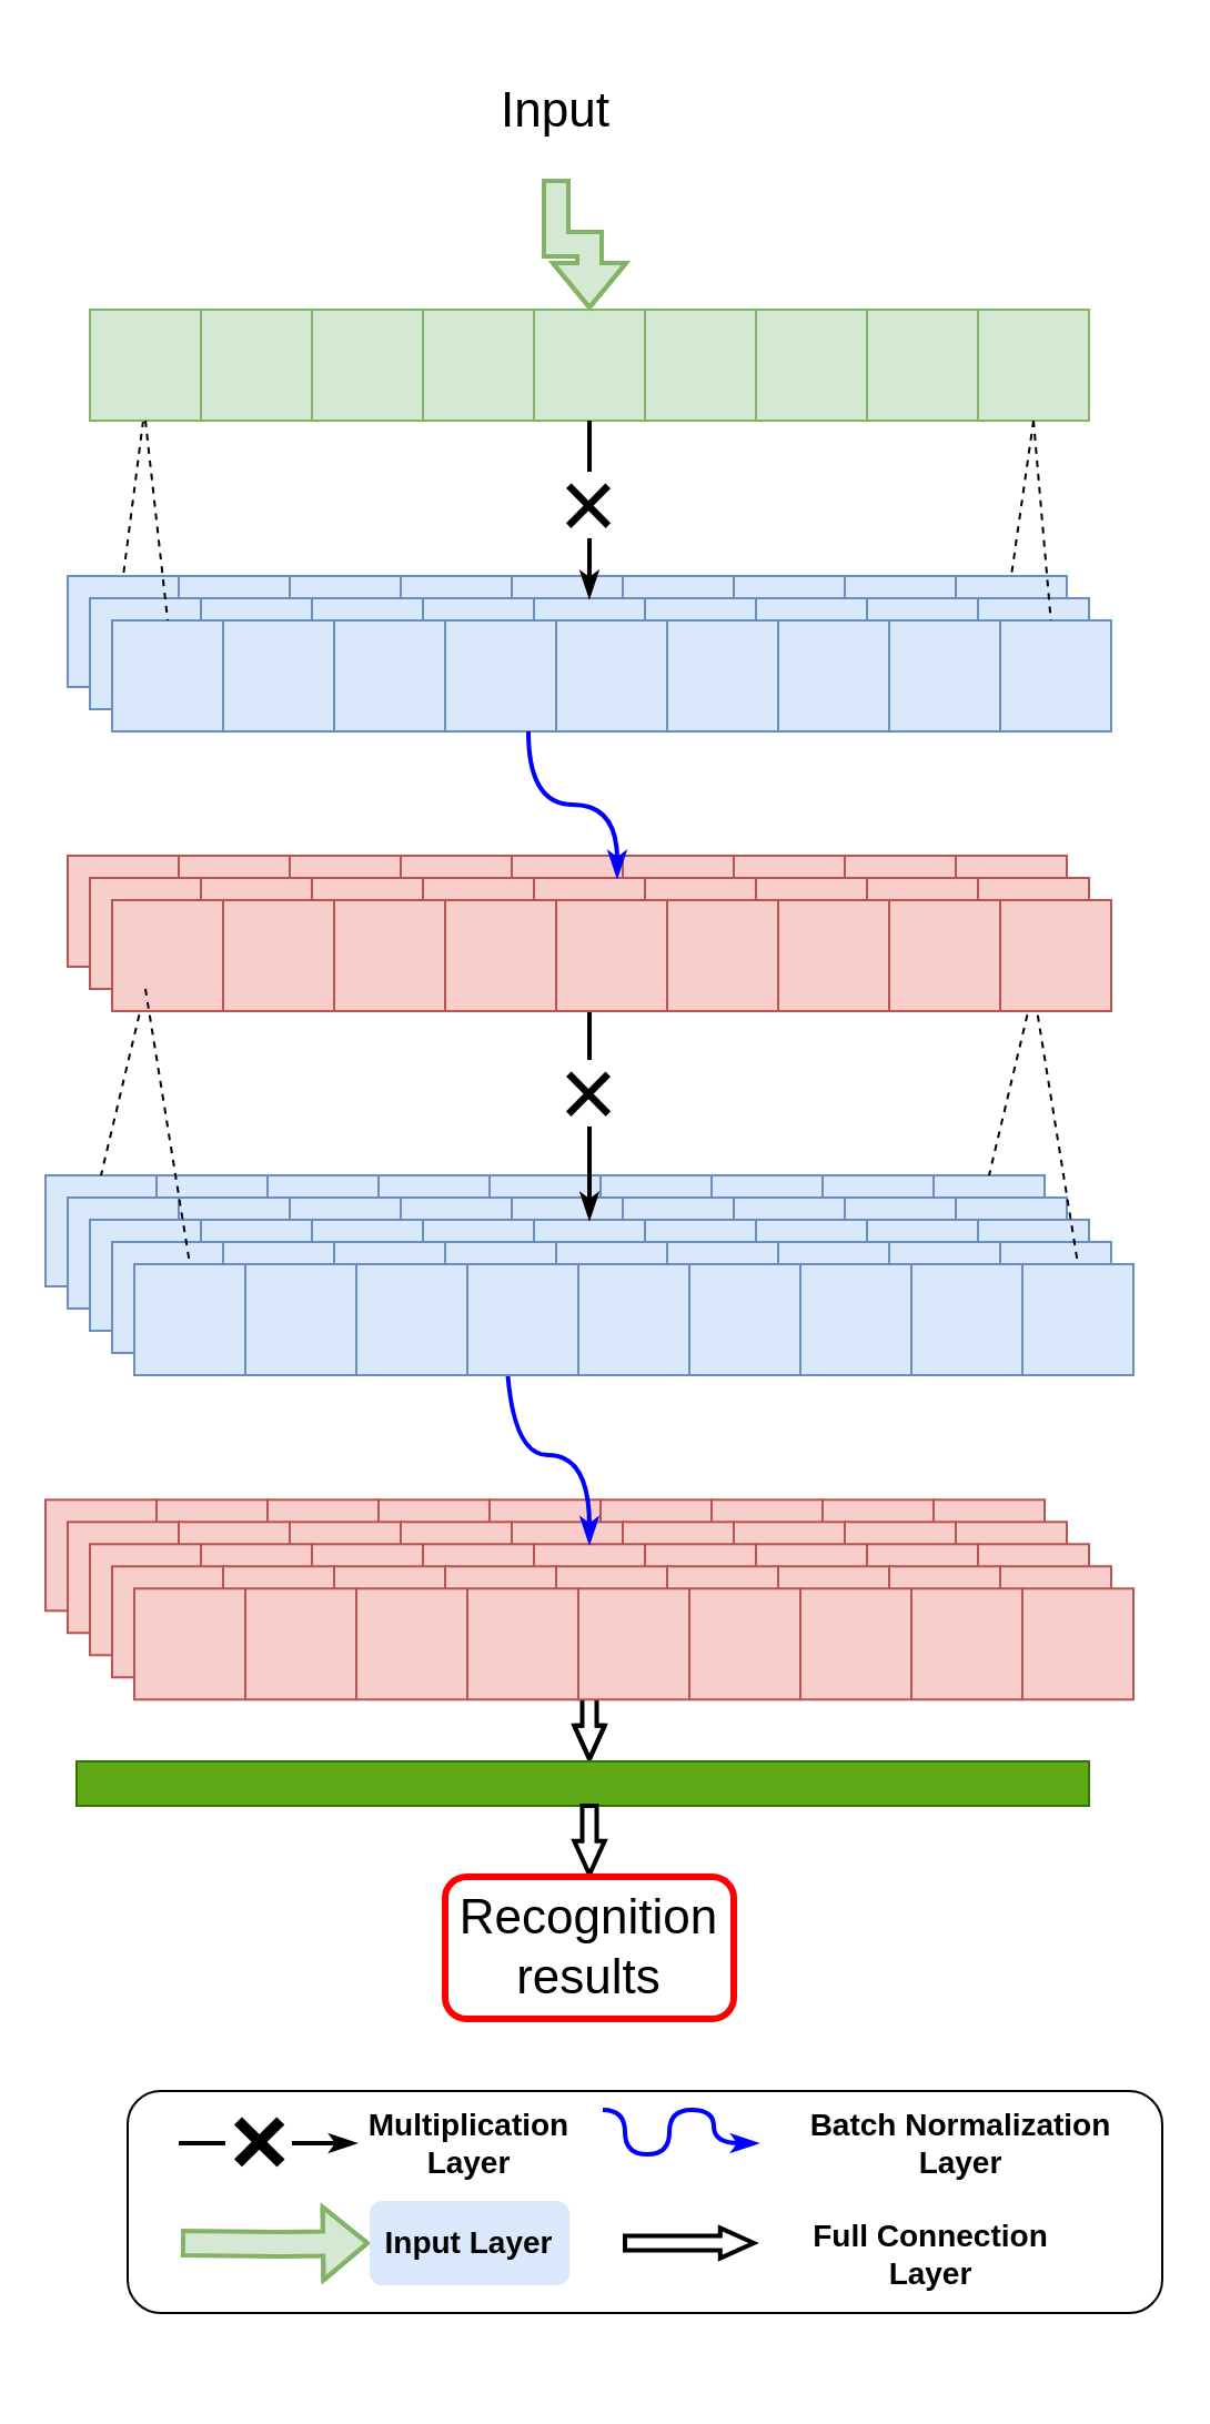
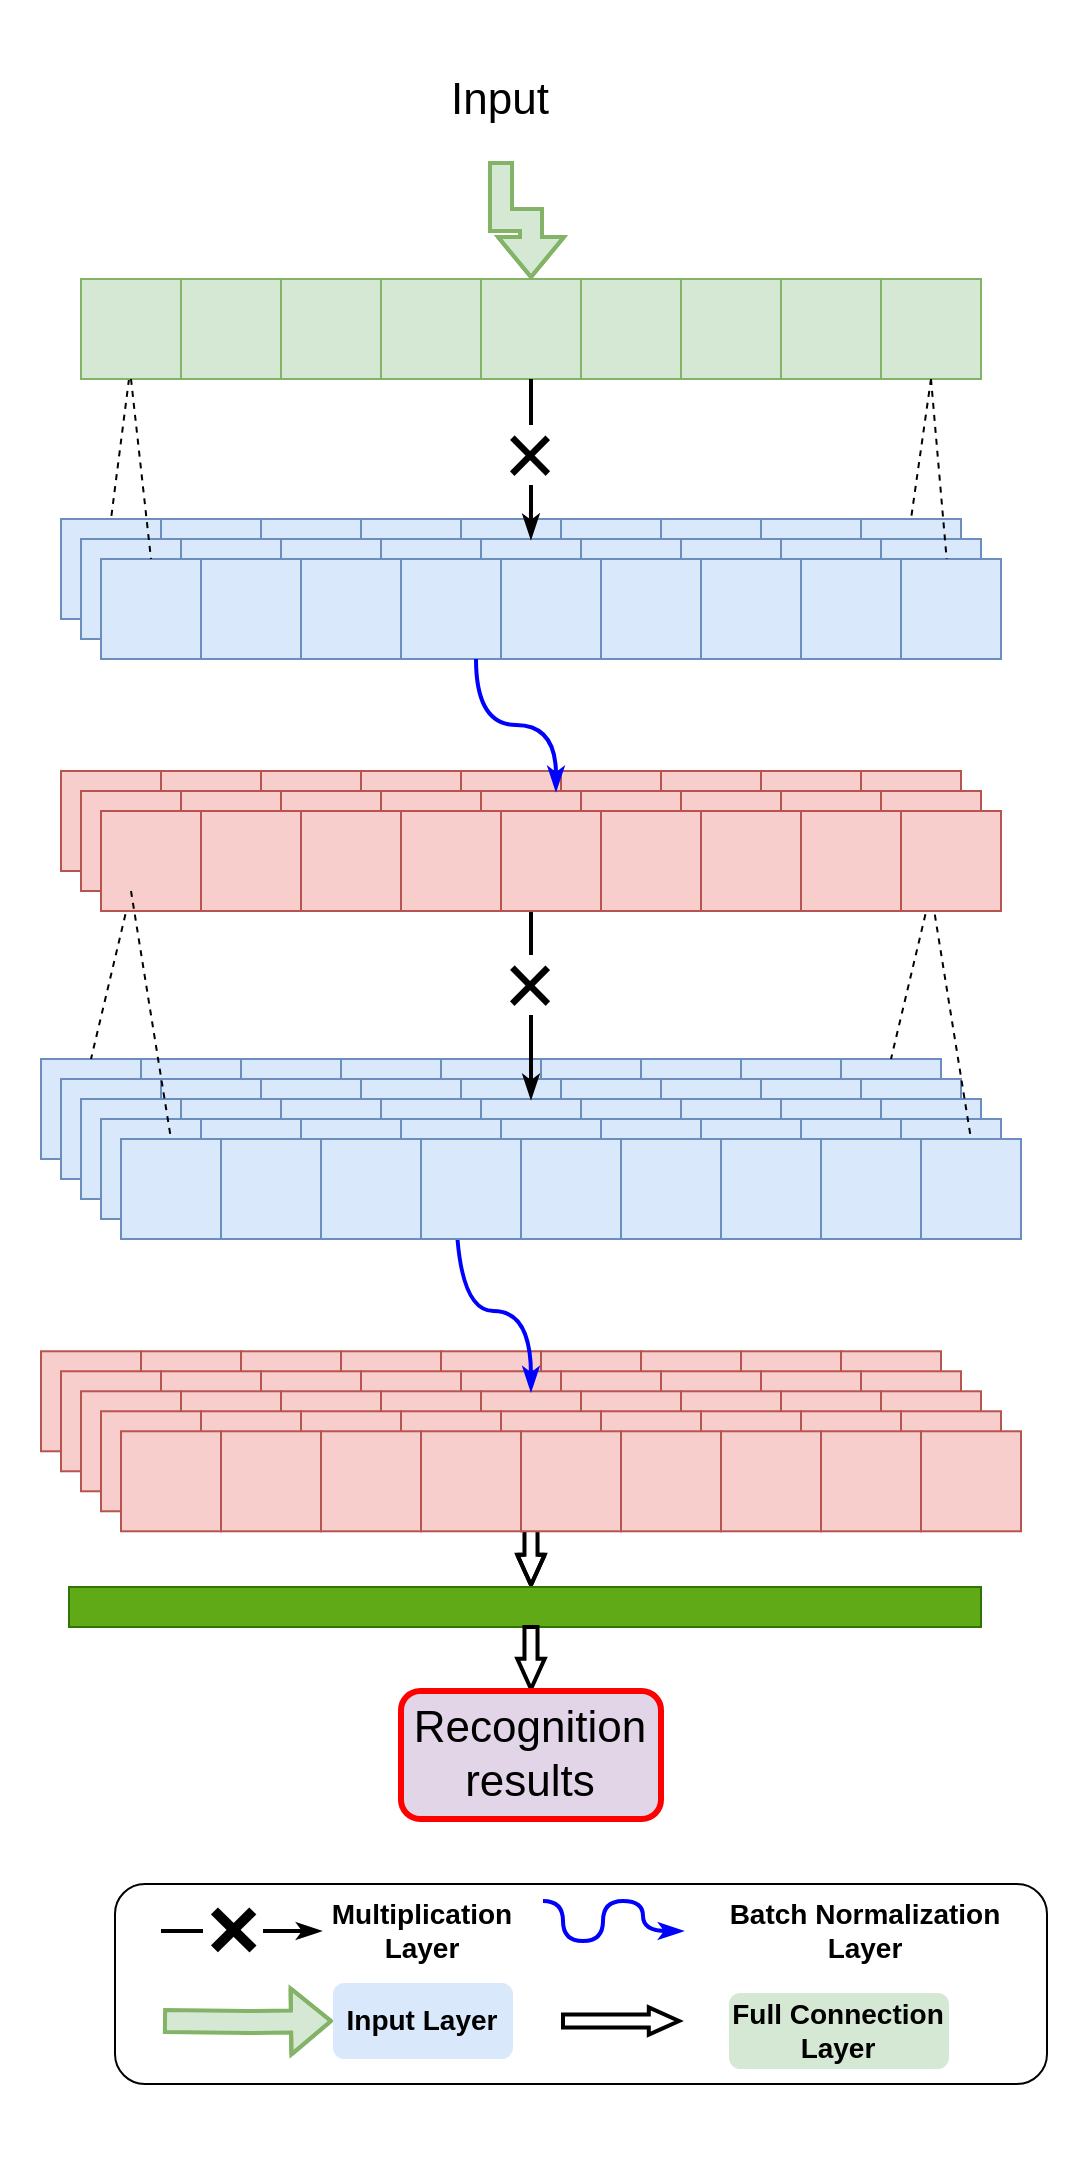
- <mxCell id="127" value="Recognition results" style="rounded=1;whiteSpace=wrap;html=1;fontSize=22;strokeColor=#FF0000;strokeWidth=3;flipV=0;horizontal=0;rotation=90;fontFamily=Helvetica;fontStyle=0" parent="1" vertex="1"><mxGeometry x="233" y="812" width="64" height="130" as="geometry" /></mxCell>
+ <mxCell id="127" value="Recognition results" style="rounded=1;whiteSpace=wrap;html=1;fontSize=22;strokeColor=#FF0000;strokeWidth=3;flipV=0;horizontal=0;rotation=90;fontFamily=Helvetica;fontStyle=0;fillColor=#e1d5e7;" parent="1" vertex="1"><mxGeometry x="233" y="812" width="64" height="130" as="geometry" /></mxCell>
- <mxCell id="187" value="Full Connection Layer&lt;br style=&quot;font-size: 14px;&quot;&gt;" style="rounded=1;whiteSpace=wrap;html=1;fontSize=14;strokeColor=none;strokeWidth=3;flipV=0;horizontal=0;rotation=90;fontFamily=Helvetica;fontStyle=1" vertex="1" parent="1"><mxGeometry x="400" y="960" width="38" height="110" as="geometry" /></mxCell>
+ <mxCell id="187" value="Full Connection Layer&lt;br style=&quot;font-size: 14px;&quot;&gt;" style="rounded=1;whiteSpace=wrap;html=1;fontSize=14;strokeColor=none;strokeWidth=3;flipV=0;horizontal=0;rotation=90;fontFamily=Helvetica;fontStyle=1;fillColor=#d5e8d4;" vertex="1" parent="1"><mxGeometry x="400" y="960" width="38" height="110" as="geometry" /></mxCell>
